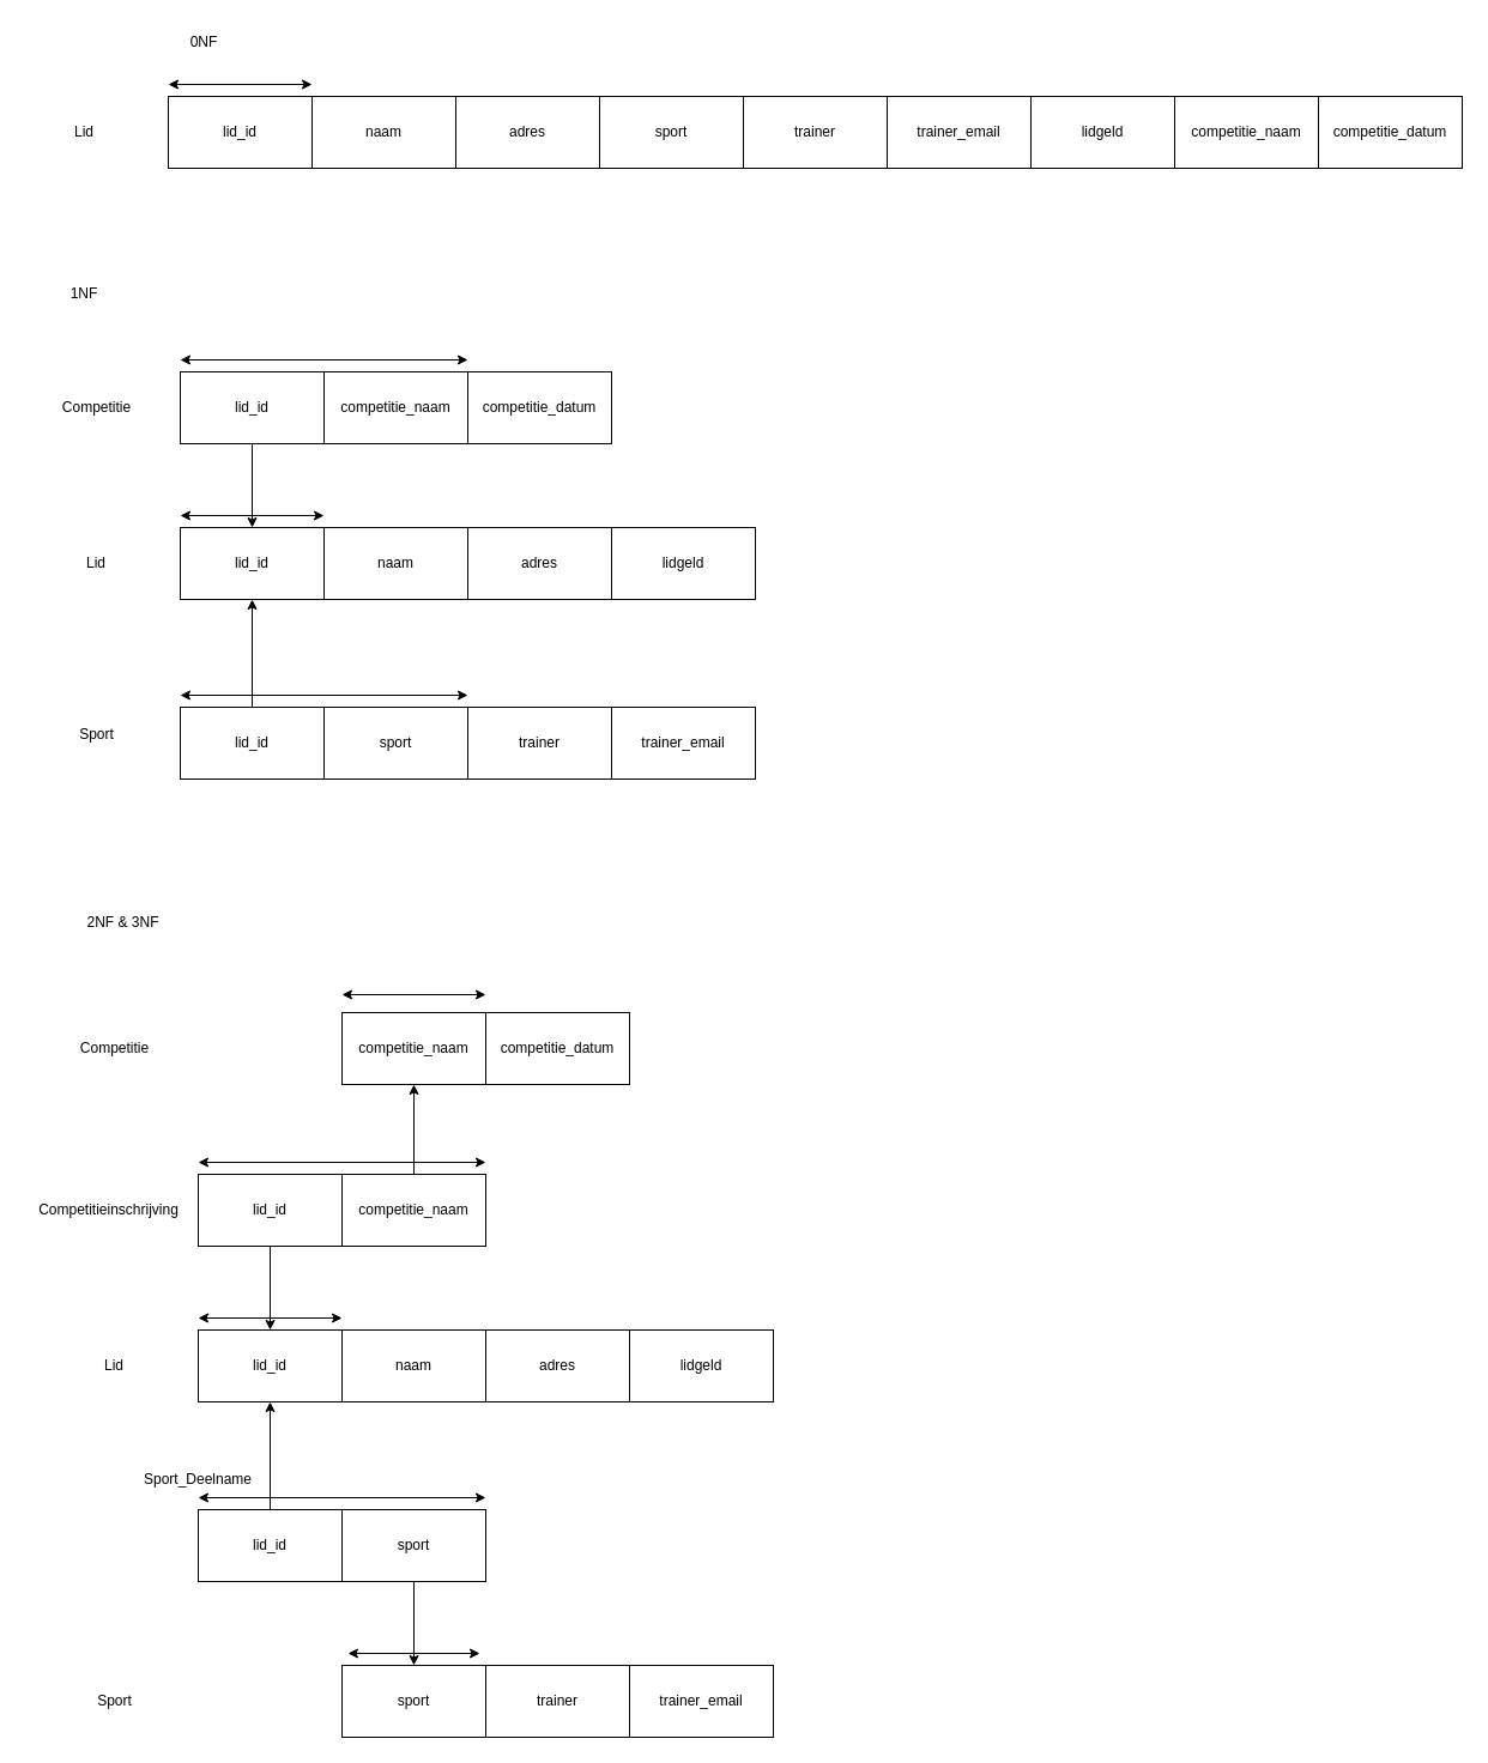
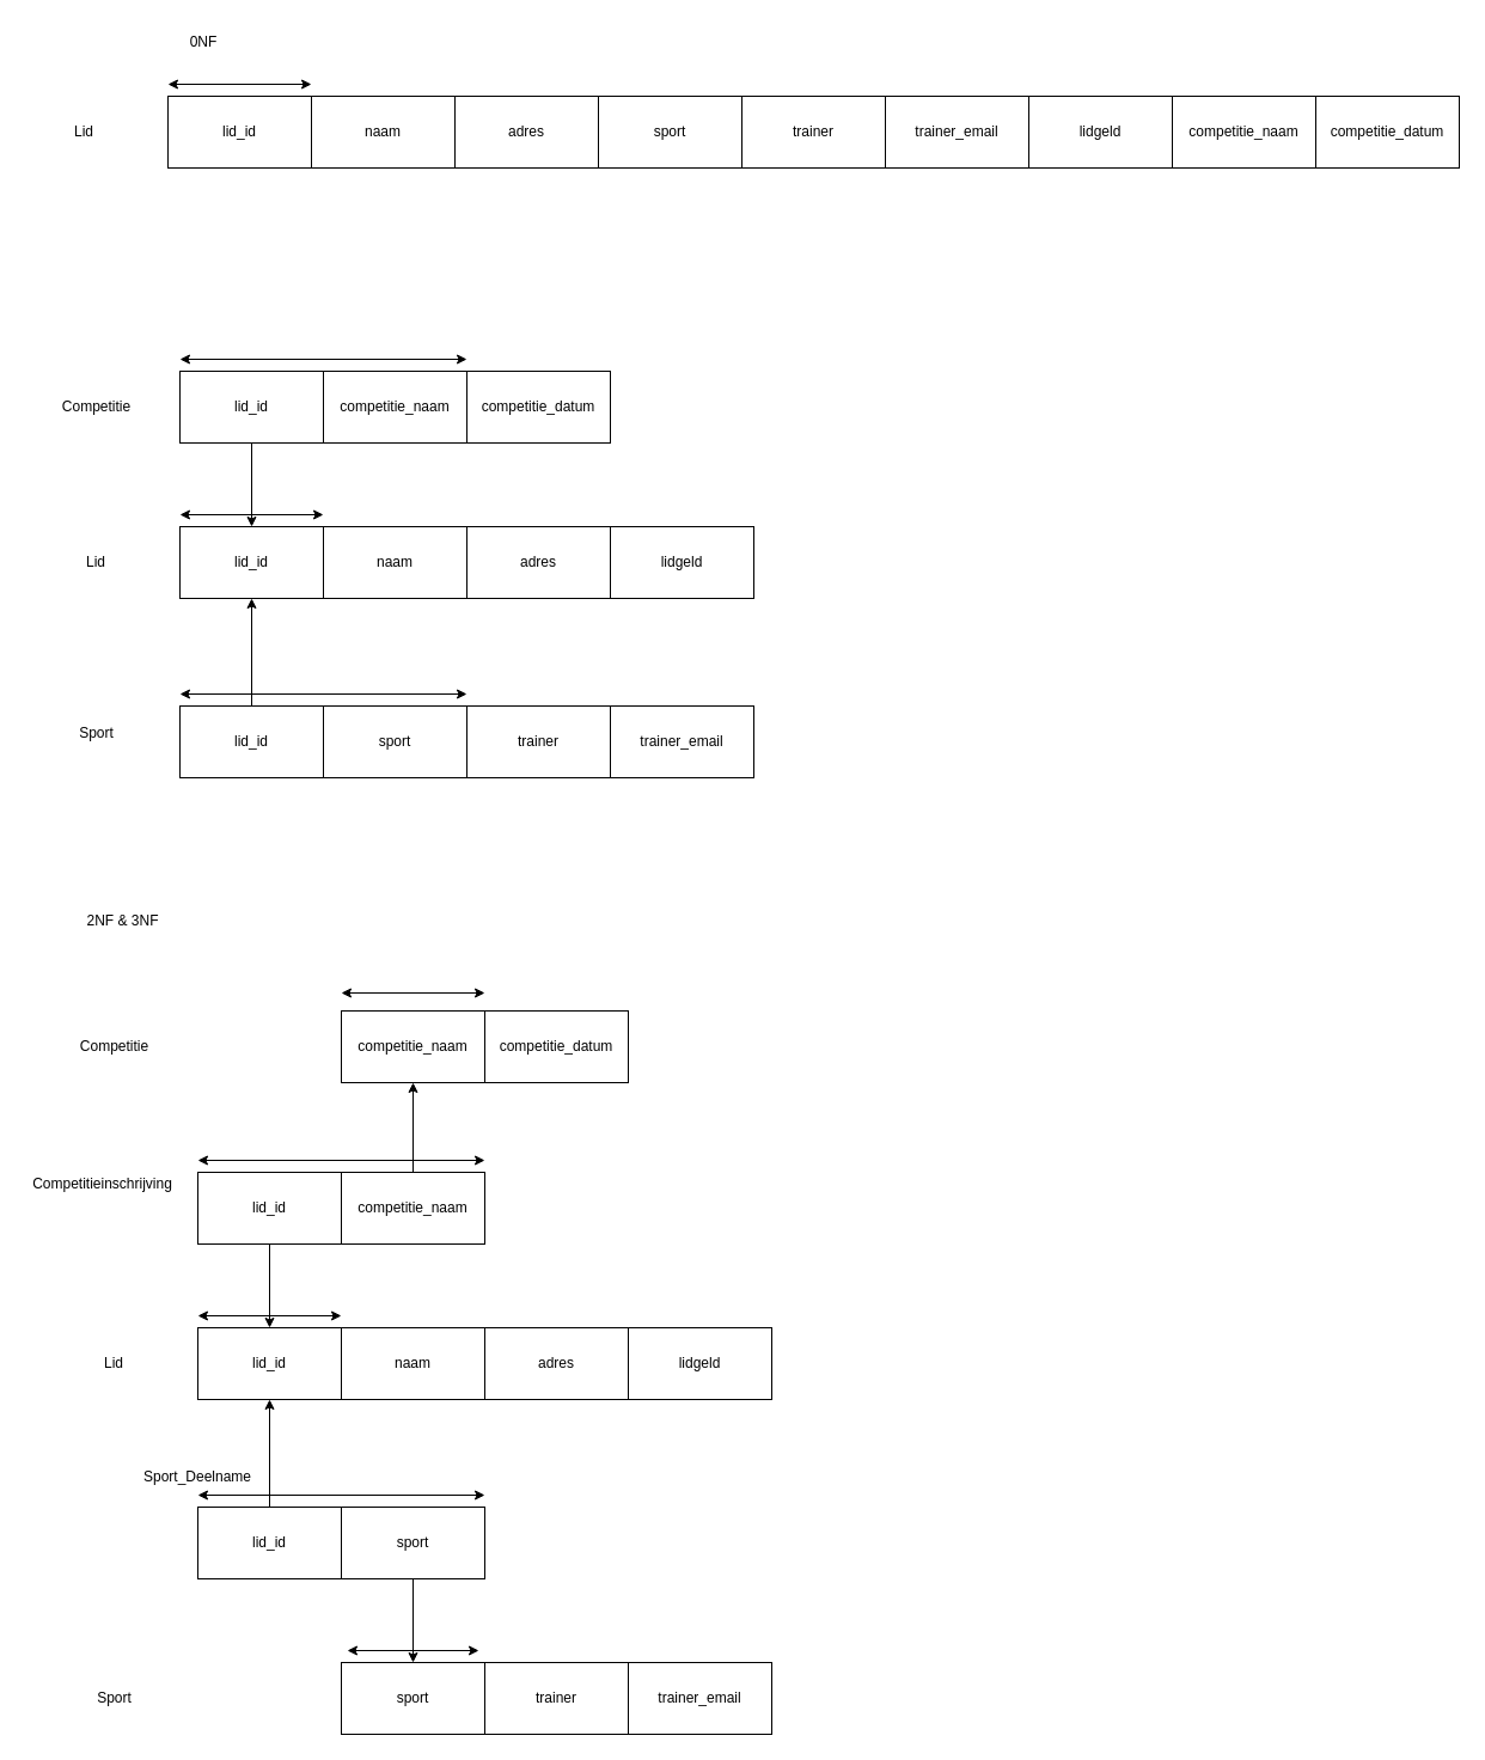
- <mxCell id="14" value="1NF" style="text;html=1;align=center;verticalAlign=middle;whiteSpace=wrap;rounded=0;" vertex="1" parent="1"><mxGeometry x="40" y="230" width="60" height="30" as="geometry" /></mxCell>
- <mxCell id="54" value="Competitieinschrijving" style="text;html=1;align=center;verticalAlign=middle;resizable=0;points=[];autosize=1;strokeColor=none;fillColor=none;" vertex="1" parent="1"><mxGeometry y="995" width="140" height="30" as="geometry" x="20" /></mxCell>
+ <mxCell id="54" value="Competitieinschrijving" style="text;html=1;align=center;verticalAlign=middle;resizable=0;points=[];autosize=1;strokeColor=none;fillColor=none;" vertex="1" parent="1"><mxGeometry x="15" y="975" width="140" height="30" as="geometry" /></mxCell>
